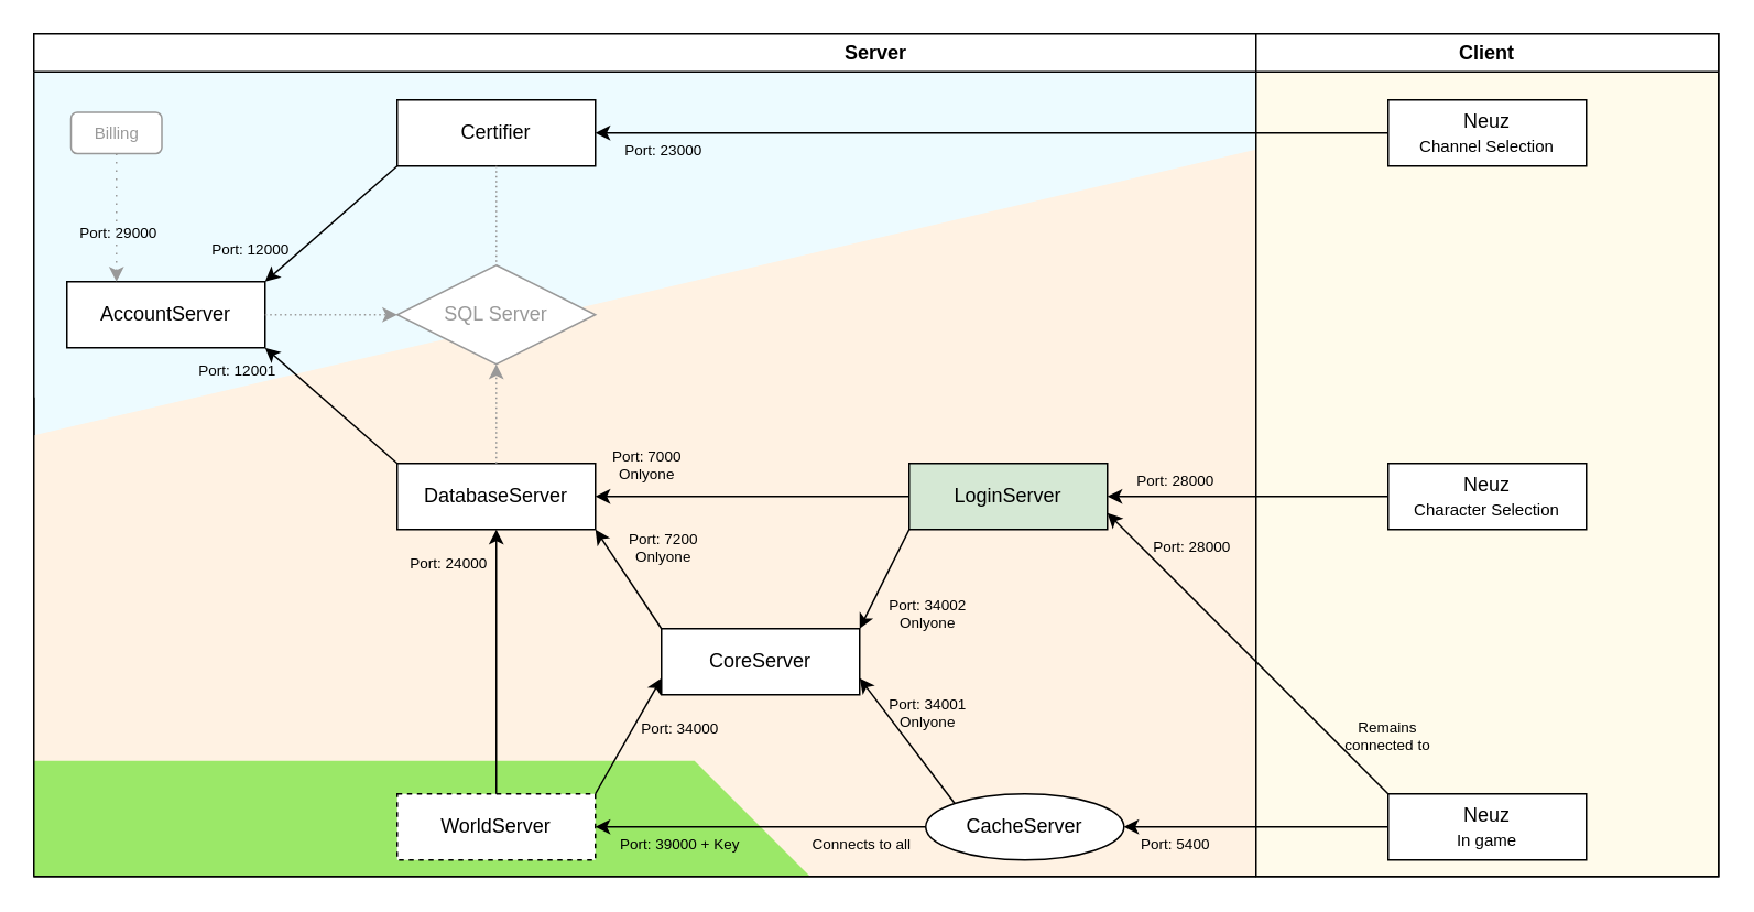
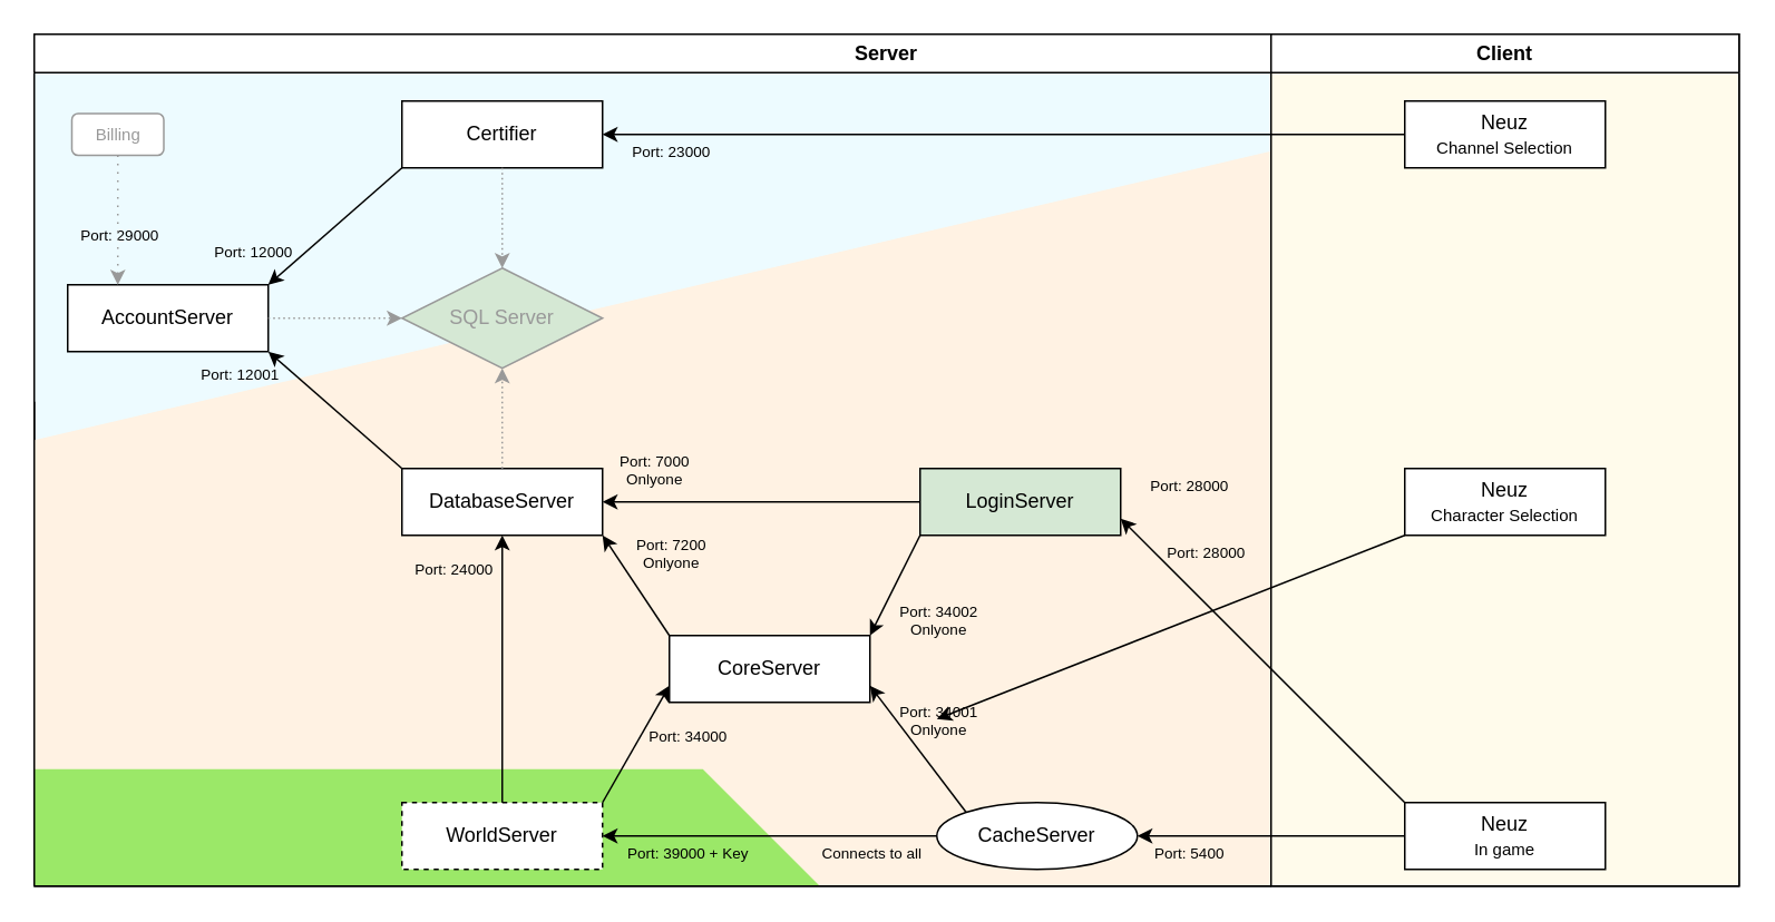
- <mxCell id="10" value="" style="endArrow=none;html=1;rounded=0;exitX=0.5;exitY=1;exitDx=0;exitDy=0;entryX=0.5;entryY=0;entryDx=0;entryDy=0;dashed=1;dashPattern=1 2;strokeColor=#999999;" parent="2" source="5" target="8" edge="1"><mxGeometry width="50" height="50" relative="1" as="geometry"><mxPoint x="510" y="220" as="sourcePoint" /><mxPoint x="560" y="170" as="targetPoint" /></mxGeometry></mxCell>
+ <mxCell id="10" value="" style="endArrow=classic;html=1;rounded=0;exitX=0.5;exitY=1;exitDx=0;exitDy=0;entryX=0.5;entryY=0;entryDx=0;entryDy=0;dashed=1;dashPattern=1 2;strokeColor=#999999;" parent="2" source="5" target="8" edge="1"><mxGeometry width="50" height="50" relative="1" as="geometry"><mxPoint x="510" y="220" as="sourcePoint" /><mxPoint x="560" y="170" as="targetPoint" /></mxGeometry></mxCell>
- <mxCell id="8" value="SQL Server" style="rhombus;whiteSpace=wrap;html=1;strokeColor=#999999;fontColor=#999999;" parent="2" vertex="1"><mxGeometry x="220" y="140" width="120" height="60" as="geometry" /></mxCell>
+ <mxCell id="8" value="SQL Server" style="rhombus;whiteSpace=wrap;html=1;strokeColor=#999999;fontColor=#999999;fillColor=#d5e8d4;" parent="2" vertex="1"><mxGeometry x="220" y="140" width="120" height="60" as="geometry" /></mxCell>
- <mxCell id="43" style="edgeStyle=orthogonalEdgeStyle;rounded=0;orthogonalLoop=1;jettySize=auto;html=1;entryX=1;entryY=0.5;entryDx=0;entryDy=0;" parent="2" source="39" target="14" edge="1"><mxGeometry relative="1" as="geometry" /></mxCell>
+ <mxCell id="43" style="edgeStyle=orthogonalEdgeStyle;rounded=0;orthogonalLoop=1;jettySize=auto;html=1;" parent="2" source="39" target="25" edge="1"><mxGeometry relative="1" as="geometry" /></mxCell>
- <mxCell id="40" value="&lt;div style=&quot;font-size: 9px;&quot;&gt;Remains&lt;/div&gt;&lt;div style=&quot;font-size: 9px;&quot;&gt;connected to&lt;/div&gt;" style="text;html=1;strokeColor=none;fillColor=none;align=center;verticalAlign=middle;whiteSpace=wrap;rounded=0;fontSize=9;" parent="36" vertex="1"><mxGeometry x="40" y="410" width="80" height="30" as="geometry" /></mxCell>
